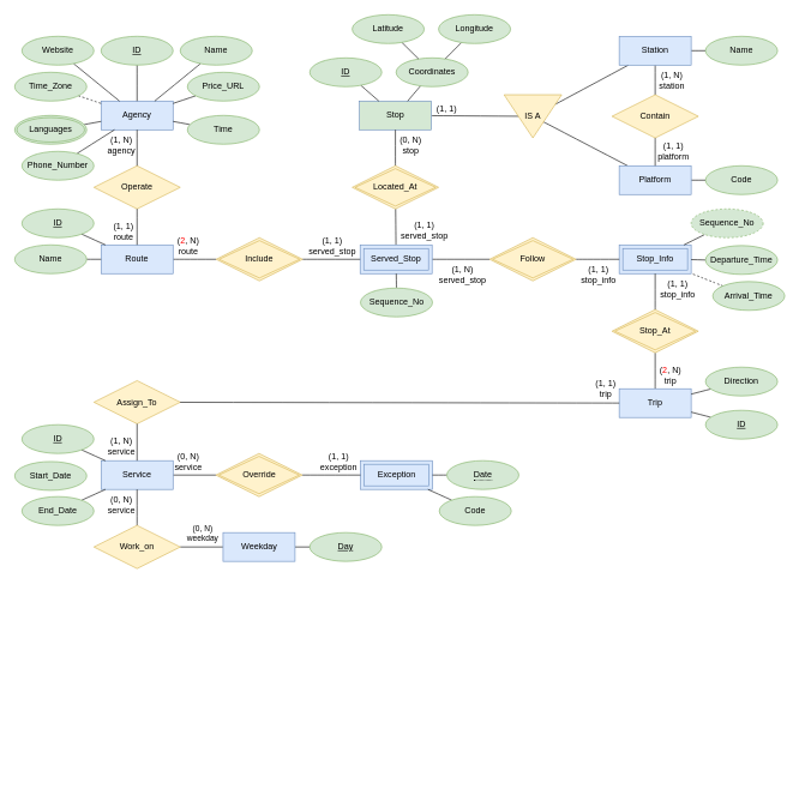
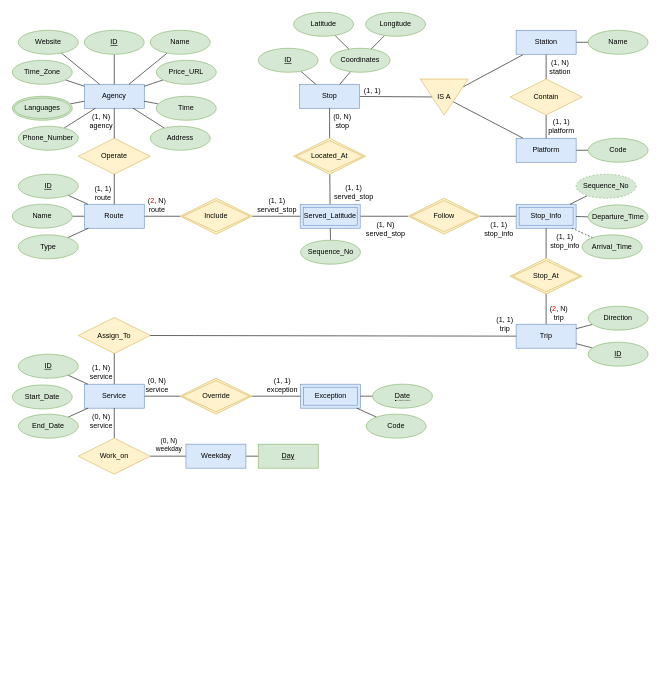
- <mxCell id="28" style="edgeStyle=none;curved=1;rounded=0;orthogonalLoop=1;jettySize=auto;html=1;fontSize=12;startSize=8;endSize=8;startArrow=none;startFill=0;endArrow=none;dashed=1;" parent="1" source="29" target="6" edge="1"><mxGeometry relative="1" as="geometry"><mxPoint x="190" y="140" as="targetPoint" /></mxGeometry></mxCell>
+ <mxCell id="28" style="edgeStyle=none;curved=1;rounded=0;orthogonalLoop=1;jettySize=auto;html=1;fontSize=12;startSize=8;endSize=8;startArrow=none;startFill=0;endArrow=none;" parent="1" source="29" target="6" edge="1"><mxGeometry relative="1" as="geometry"><mxPoint x="190" y="140" as="targetPoint" /></mxGeometry></mxCell>
- <mxCell id="48" value="Stop" style="whiteSpace=wrap;html=1;align=center;fillColor=#d5e8d4;strokeColor=#6c8ebf;rounded=0;" parent="1" vertex="1"><mxGeometry x="499" y="140" width="100" height="40" as="geometry" /></mxCell>
+ <mxCell id="48" value="Stop" style="whiteSpace=wrap;html=1;align=center;fillColor=#dae8fc;strokeColor=#6c8ebf;rounded=0;" parent="1" vertex="1"><mxGeometry x="499" y="140" width="100" height="40" as="geometry" /></mxCell>
+ <mxCell id="37" style="edgeStyle=none;curved=1;rounded=0;orthogonalLoop=1;jettySize=auto;html=1;fontSize=12;startSize=8;endSize=8;endArrow=none;startFill=0;" parent="1" source="38" target="6" edge="1"><mxGeometry relative="1" as="geometry" /></mxCell>
+ <mxCell id="38" value="Address" style="ellipse;whiteSpace=wrap;html=1;align=center;fillColor=#d5e8d4;strokeColor=#82b366;rounded=0;" parent="1" vertex="1"><mxGeometry x="250" y="210" width="100" height="40" as="geometry" /></mxCell>
- <mxCell id="98" value="Served_Stop" style="shape=ext;margin=3;double=1;whiteSpace=wrap;html=1;align=center;fillColor=#dae8fc;strokeColor=#6c8ebf;rounded=0;" parent="1" vertex="1"><mxGeometry x="500" y="340" width="100" height="40" as="geometry" /></mxCell>
+ <mxCell id="98" value="Served_Latitude" style="shape=ext;margin=3;double=1;whiteSpace=wrap;html=1;align=center;fillColor=#dae8fc;strokeColor=#6c8ebf;rounded=0;" parent="1" vertex="1"><mxGeometry x="500" y="340" width="100" height="40" as="geometry" /></mxCell>
+ <mxCell id="44" style="edgeStyle=none;curved=1;rounded=0;orthogonalLoop=1;jettySize=auto;html=1;fontSize=12;startSize=8;endSize=8;endArrow=none;startFill=0;" parent="1" source="45" target="9" edge="1"><mxGeometry relative="1" as="geometry" /></mxCell>
+ <mxCell id="45" value="Type" style="ellipse;whiteSpace=wrap;html=1;align=center;fillColor=#d5e8d4;strokeColor=#82b366;rounded=0;" parent="1" vertex="1"><mxGeometry x="30" y="391" width="100" height="40" as="geometry" /></mxCell>
- <mxCell id="118" value="Arrival_Time" style="ellipse;whiteSpace=wrap;html=1;align=center;fillColor=#d5e8d4;strokeColor=#82b366;rounded=0;" parent="1" vertex="1"><mxGeometry x="990" y="391" width="100" height="40" as="geometry" /></mxCell>
+ <mxCell id="118" value="Arrival_Time" style="ellipse;whiteSpace=wrap;html=1;align=center;fillColor=#d5e8d4;strokeColor=#82b366;rounded=0;" parent="1" vertex="1"><mxGeometry x="970" y="391" width="100" height="40" as="geometry" /></mxCell>
- <mxCell id="126" value="Day" style="ellipse;whiteSpace=wrap;html=1;align=center;fillColor=#d5e8d4;strokeColor=#82b366;rounded=0;fontStyle=4" parent="1" vertex="1"><mxGeometry x="430" y="740" width="100" height="40" as="geometry" /></mxCell>
+ <mxCell id="126" value="Day" style="whiteSpace=wrap;html=1;align=center;fillColor=#d5e8d4;strokeColor=#82b366;fontStyle=4;rounded=0;" parent="1" vertex="1"><mxGeometry x="430" y="740" width="100" height="40" as="geometry" /></mxCell>
